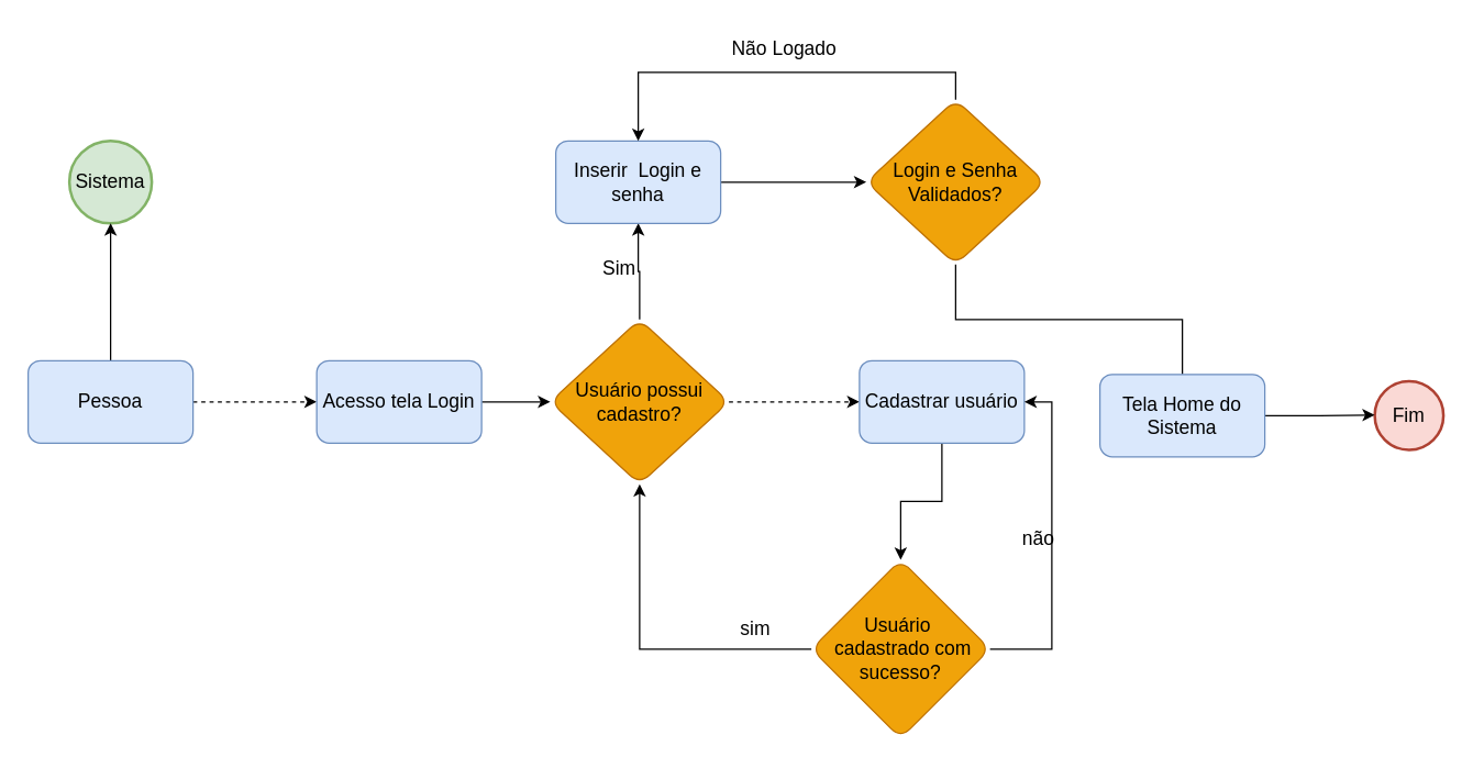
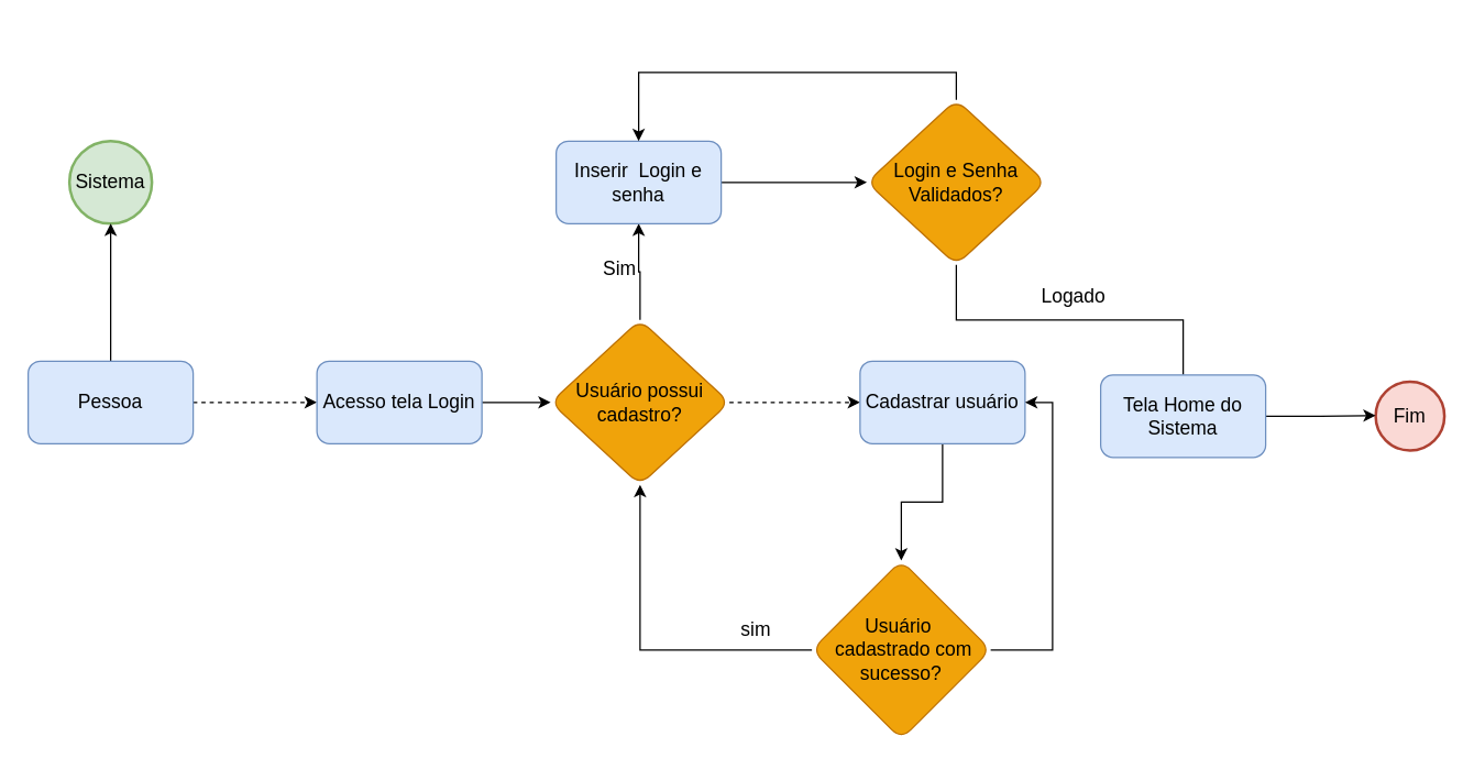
- <mxCell id="27" value="&lt;font style=&quot;font-size: 14px;&quot;&gt;Não Logado&lt;/font&gt;" style="text;html=1;align=center;verticalAlign=middle;resizable=0;points=[];autosize=1;strokeColor=none;fillColor=none;" vertex="1" parent="1"><mxGeometry x="520" y="20" width="100" height="30" as="geometry" /></mxCell>
+ <mxCell id="26" value="&lt;font style=&quot;font-size: 14px;&quot;&gt;Logado&lt;/font&gt;" style="text;html=1;align=center;verticalAlign=middle;resizable=0;points=[];autosize=1;strokeColor=none;fillColor=none;" vertex="1" parent="1"><mxGeometry x="745" y="200" width="70" height="30" as="geometry" /></mxCell>
- <mxCell id="25" value="&lt;font style=&quot;font-size: 14px;&quot;&gt;não&lt;/font&gt;" style="text;html=1;align=center;verticalAlign=middle;resizable=0;points=[];autosize=1;strokeColor=none;fillColor=none;" vertex="1" parent="1"><mxGeometry x="730" y="377" width="50" height="30" as="geometry" /></mxCell>
